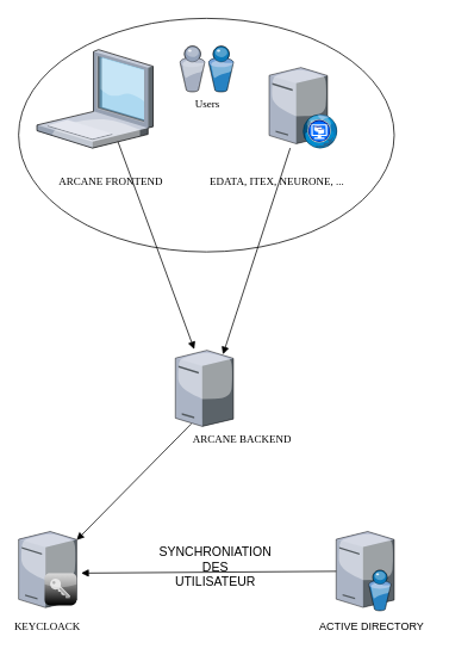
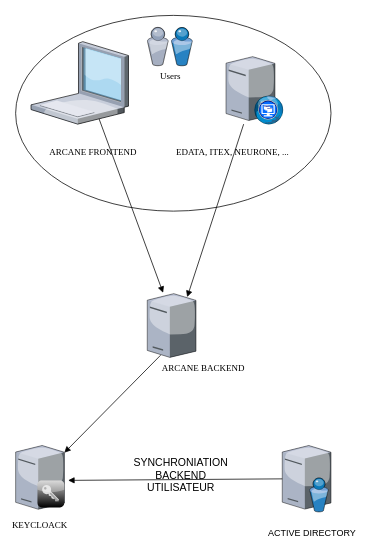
- <mxCell id="8" value="Users" style="verticalLabelPosition=bottom;aspect=fixed;html=1;verticalAlign=top;strokeColor=none;shape=mxgraph.citrix.users;rounded=0;shadow=0;comic=0;fontFamily=Verdana;" parent="1" vertex="1"><mxGeometry x="200.5" y="51" width="60" height="51.16" as="geometry" /></mxCell>
+ <mxCell id="8" value="Users" style="verticalLabelPosition=bottom;aspect=fixed;html=1;verticalAlign=top;strokeColor=none;shape=mxgraph.citrix.users;rounded=0;shadow=0;comic=0;fontFamily=Verdana;" parent="1" vertex="1"><mxGeometry x="195.5" y="36" width="60" height="51.16" as="geometry" /></mxCell>
- <mxCell id="14" value="&lt;div style=&quot;font-size: 14px&quot;&gt;&lt;font style=&quot;font-size: 14px&quot;&gt;SYNCHRONIATION &lt;br&gt;&lt;/font&gt;&lt;/div&gt;&lt;div style=&quot;font-size: 14px&quot;&gt;&lt;font style=&quot;font-size: 14px&quot;&gt;DES&lt;/font&gt;&lt;/div&gt;&lt;div style=&quot;font-size: 14px&quot;&gt;&lt;font style=&quot;font-size: 14px&quot;&gt;UTILISATEUR&lt;br&gt;&lt;/font&gt;&lt;/div&gt;" style="text;html=1;resizable=0;autosize=1;align=center;verticalAlign=middle;points=[];fillColor=none;strokeColor=none;rounded=0;" vertex="1" parent="1"><mxGeometry x="169.5" y="608" width="140" height="50" as="geometry" /></mxCell>
+ <mxCell id="14" value="&lt;div style=&quot;font-size: 14px&quot;&gt;&lt;font style=&quot;font-size: 14px&quot;&gt;SYNCHRONIATION &lt;br&gt;&lt;/font&gt;&lt;/div&gt;&lt;div style=&quot;font-size: 14px&quot;&gt;&lt;font style=&quot;font-size: 14px&quot;&gt;BACKEND&lt;/font&gt;&lt;/div&gt;&lt;div style=&quot;font-size: 14px&quot;&gt;&lt;font style=&quot;font-size: 14px&quot;&gt;UTILISATEUR&lt;br&gt;&lt;/font&gt;&lt;/div&gt;" style="text;html=1;resizable=0;autosize=1;align=center;verticalAlign=middle;points=[];fillColor=none;strokeColor=none;rounded=0;" vertex="1" parent="1"><mxGeometry x="169.5" y="608" width="140" height="50" as="geometry" /></mxCell>
- <mxCell id="15" value="ACTIVE DIRECTORY" style="text;html=1;resizable=0;autosize=1;align=center;verticalAlign=middle;points=[];fillColor=none;strokeColor=none;rounded=0;" vertex="1" parent="1"><mxGeometry x="350" y="690" width="130" height="20" as="geometry" /></mxCell>
+ <mxCell id="15" value="ACTIVE DIRECTORY" style="text;html=1;resizable=0;autosize=1;align=center;verticalAlign=middle;points=[];fillColor=none;strokeColor=none;rounded=0;" vertex="1" parent="1"><mxGeometry x="350" y="700" width="130" height="20" as="geometry" /></mxCell>
